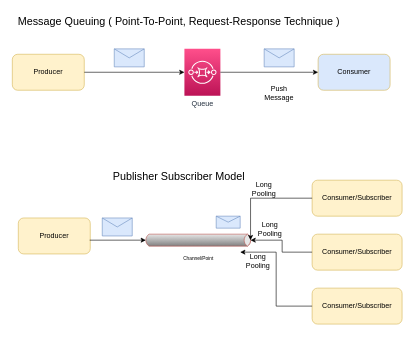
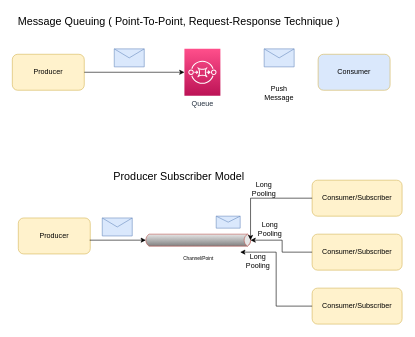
- <mxCell id="7" value="" style="endArrow=classic;html=1;rounded=0;exitX=1;exitY=0.5;exitDx=0;exitDy=0;exitPerimeter=0;entryX=0;entryY=0.5;entryDx=0;entryDy=0;" parent="1" source="4" target="3" edge="1"><mxGeometry width="50" height="50" relative="1" as="geometry"><mxPoint x="320" y="250" as="sourcePoint" /><mxPoint x="370" y="200" as="targetPoint" /></mxGeometry></mxCell>
- <mxCell id="10" value="&lt;span style=&quot;&quot;&gt;Publisher Subscriber Model&amp;nbsp;&lt;/span&gt;" style="text;html=1;align=center;verticalAlign=middle;resizable=0;points=[];autosize=1;strokeColor=none;fillColor=none;fontSize=18;" parent="1" vertex="1"><mxGeometry x="180" y="280" width="240" height="30" as="geometry" /></mxCell>
+ <mxCell id="10" value="&lt;span style=&quot;&quot;&gt;Producer Subscriber Model&amp;nbsp;&lt;/span&gt;" style="text;html=1;align=center;verticalAlign=middle;resizable=0;points=[];autosize=1;strokeColor=none;fillColor=none;fontSize=18;" parent="1" vertex="1"><mxGeometry x="180" y="280" width="240" height="30" as="geometry" /></mxCell>
